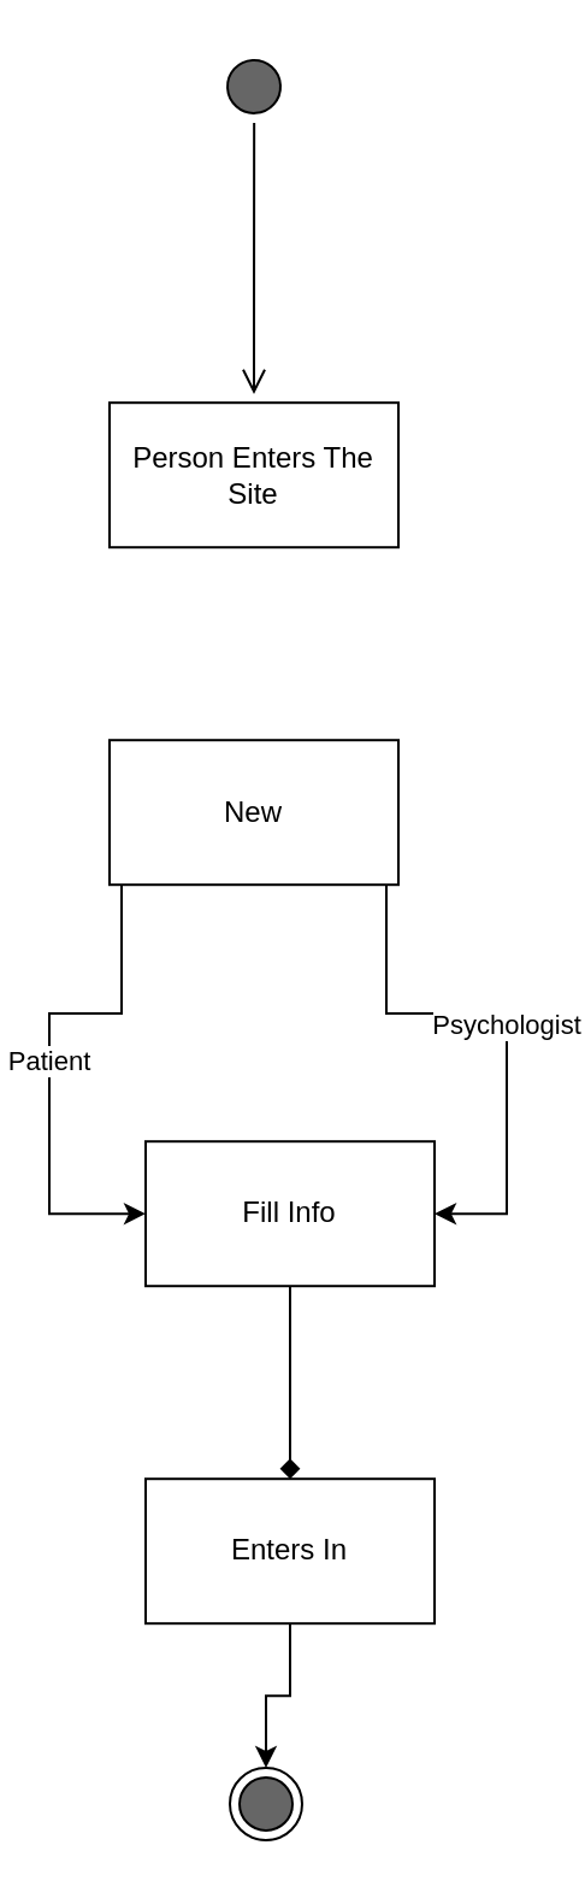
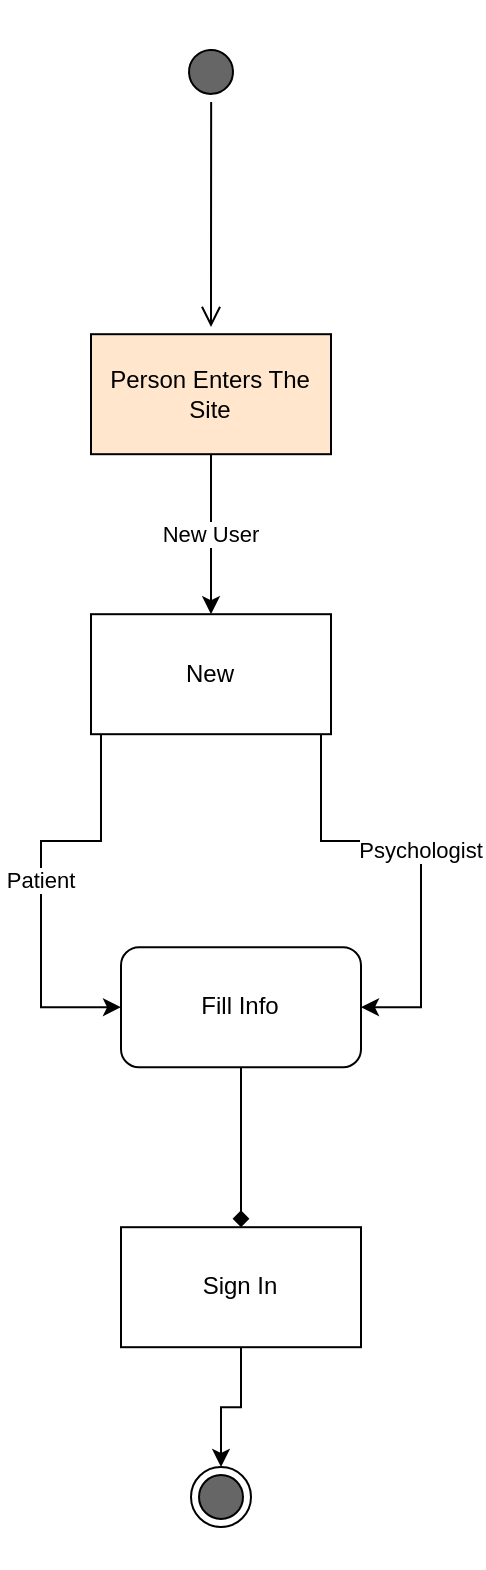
- <mxCell id="6" value="Person Enters The Site" style="rounded=0;whiteSpace=wrap;html=1;strokeColor=#000000;fillColor=#FFFFFF;" parent="1" vertex="1"><mxGeometry x="45" y="166.6" width="120" height="60" as="geometry" /></mxCell>
+ <mxCell id="6" value="Person Enters The Site" style="rounded=0;whiteSpace=wrap;html=1;strokeColor=#000000;fillColor=#ffe6cc;" parent="1" vertex="1"><mxGeometry x="45" y="166.6" width="120" height="60" as="geometry" /></mxCell>
+ <mxCell id="5" value="New User" style="edgeStyle=orthogonalEdgeStyle;rounded=0;orthogonalLoop=1;jettySize=auto;html=1;strokeColor=#000000;" parent="1" source="6" target="9" edge="1"><mxGeometry relative="1" as="geometry" /></mxCell>
- <mxCell id="11" value="Fill Info" style="rounded=0;whiteSpace=wrap;html=1;strokeColor=#000000;fillColor=#FFFFFF;" parent="1" vertex="1"><mxGeometry x="60" y="473.1" width="120" height="60" as="geometry" /></mxCell>
+ <mxCell id="11" value="Fill Info" style="whiteSpace=wrap;html=1;strokeColor=#000000;fillColor=#FFFFFF;rounded=1;" parent="1" vertex="1"><mxGeometry x="60" y="473.1" width="120" height="60" as="geometry" /></mxCell>
- <mxCell id="13" value="Enters In" style="rounded=0;whiteSpace=wrap;html=1;strokeColor=#000000;fillColor=#FFFFFF;" parent="1" vertex="1"><mxGeometry x="60" y="613.1" width="120" height="60" as="geometry" /></mxCell>
+ <mxCell id="13" value="Sign In" style="rounded=0;whiteSpace=wrap;html=1;strokeColor=#000000;fillColor=#FFFFFF;" parent="1" vertex="1"><mxGeometry x="60" y="613.1" width="120" height="60" as="geometry" /></mxCell>
